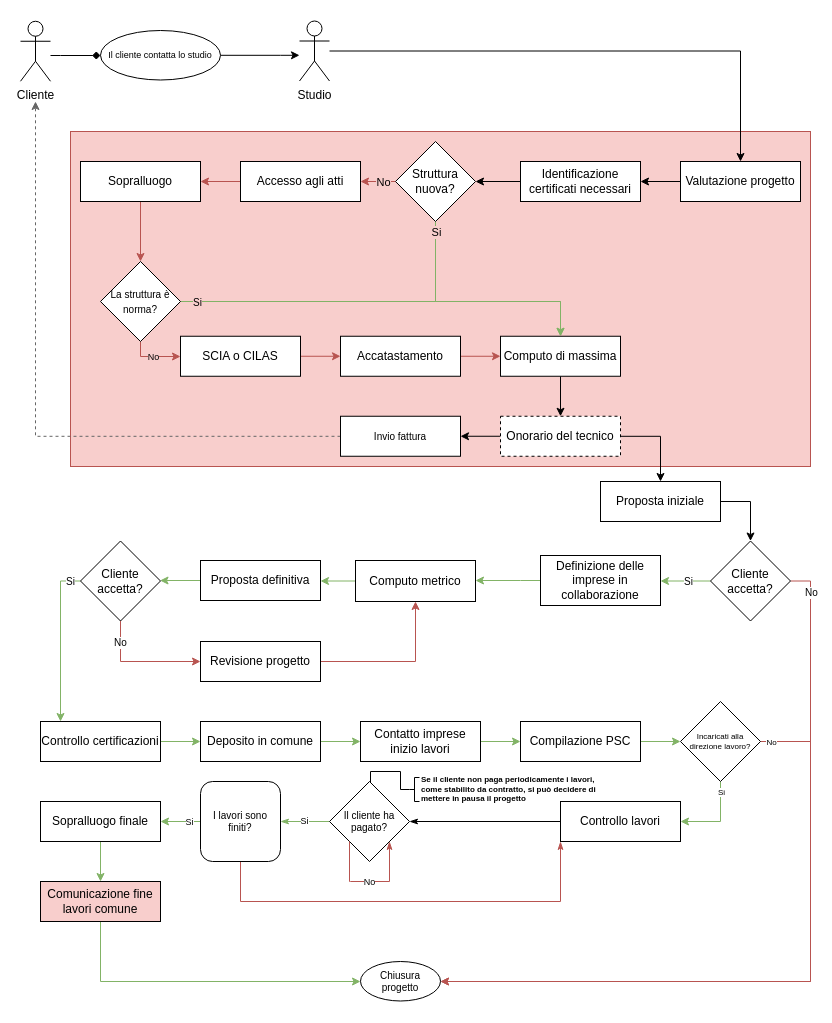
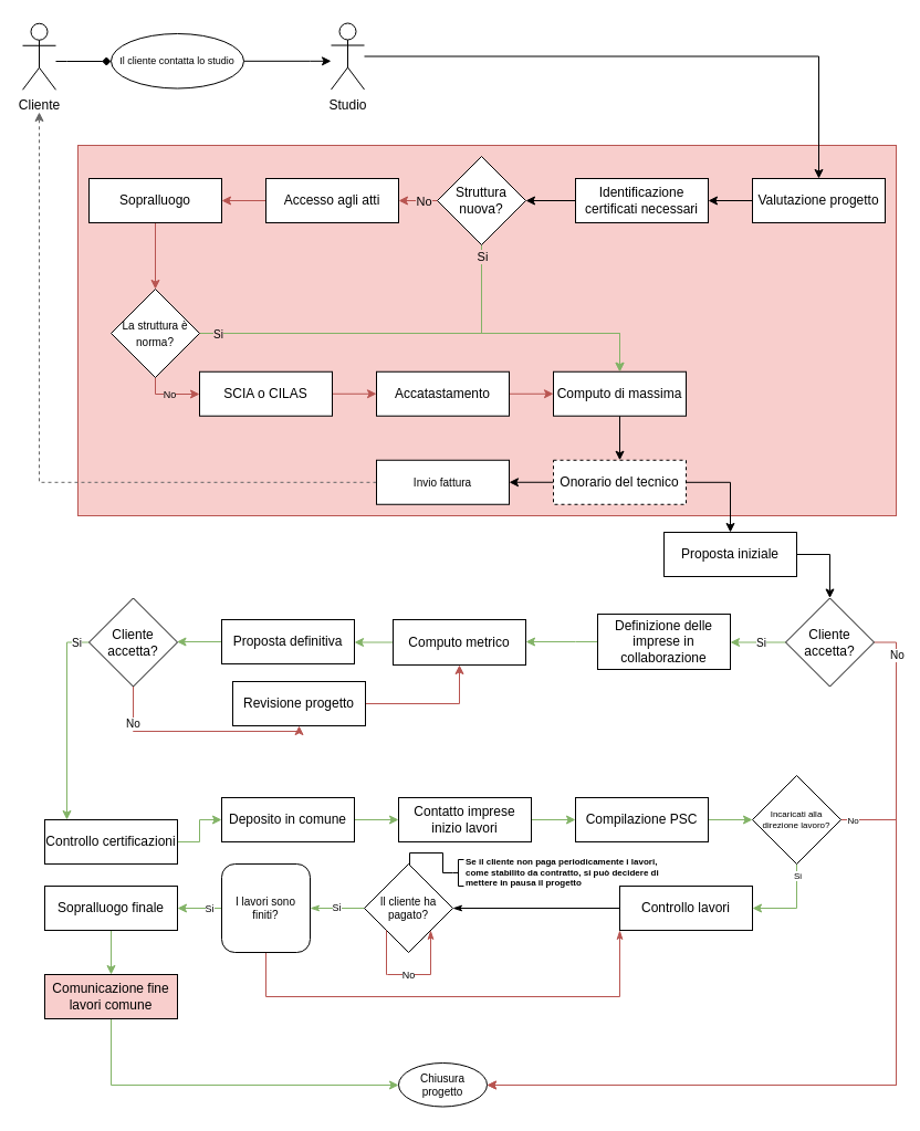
- <mxCell id="59" value="Revisione progetto" style="whiteSpace=wrap;html=1;" vertex="1" parent="1"><mxGeometry x="200" y="641" width="120" height="40" as="geometry" /></mxCell>
+ <mxCell id="59" value="Revisione progetto" style="whiteSpace=wrap;html=1;" vertex="1" parent="1"><mxGeometry x="210" y="616" width="120" height="40" as="geometry" /></mxCell>
- <mxCell id="52" value="Controllo certificazioni" style="rounded=0;whiteSpace=wrap;html=1;" vertex="1" parent="1"><mxGeometry x="40" y="721" width="120" height="40" as="geometry" /></mxCell>
+ <mxCell id="52" value="Controllo certificazioni" style="rounded=0;whiteSpace=wrap;html=1;" vertex="1" parent="1"><mxGeometry x="40" y="741" width="120" height="40" as="geometry" /></mxCell>
